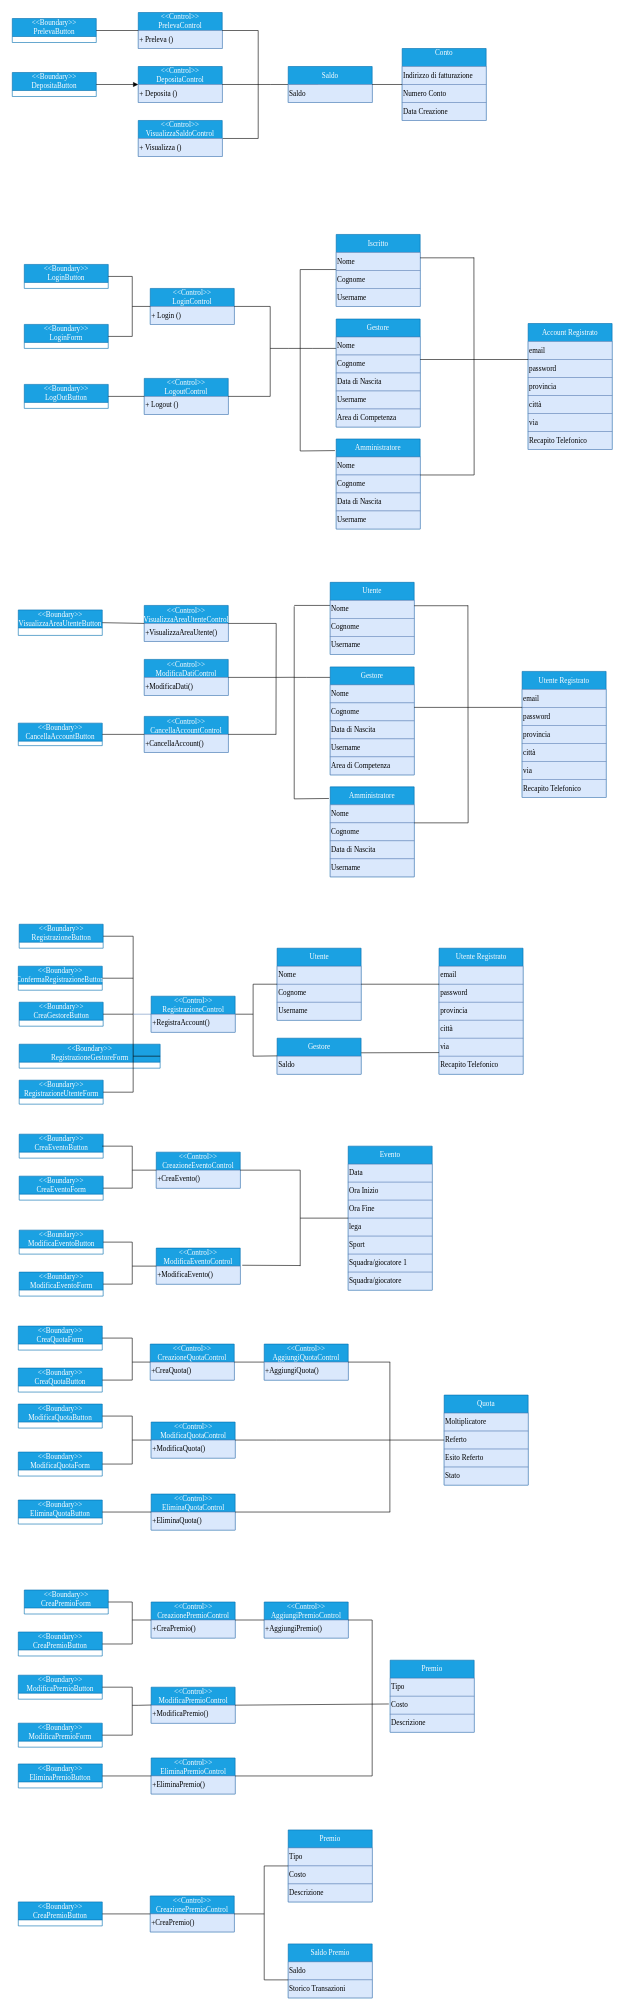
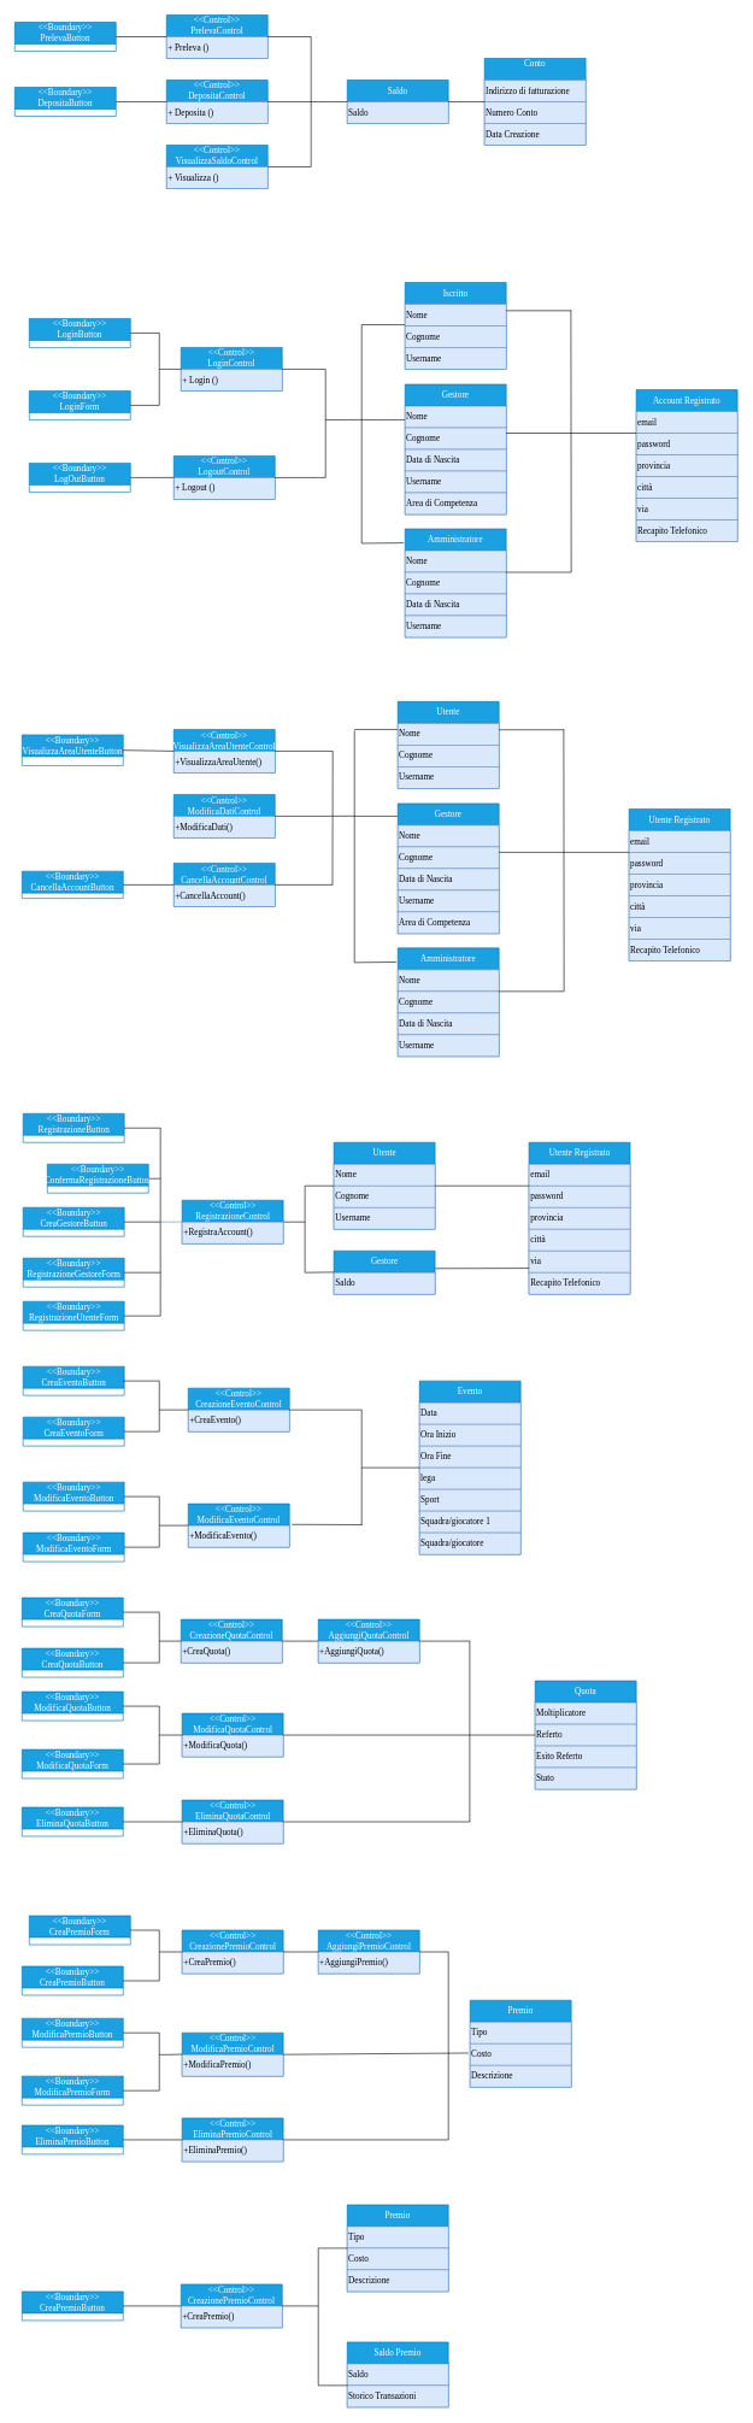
- <mxCell id="78" value="" style="endArrow=block;html=1;rounded=0;exitX=1;exitY=0.5;exitDx=0;exitDy=0;entryX=0;entryY=0.5;entryDx=0;entryDy=0;fontFamily=Century Gothic;" parent="1" source="23" target="6" edge="1"><mxGeometry width="50" height="50" relative="1" as="geometry"><mxPoint x="180" y="170" as="sourcePoint" /><mxPoint x="230" y="120" as="targetPoint" /></mxGeometry></mxCell>
+ <mxCell id="78" value="" style="endArrow=none;html=1;rounded=0;exitX=1;exitY=0.5;exitDx=0;exitDy=0;entryX=0;entryY=0.5;entryDx=0;entryDy=0;fontFamily=Century Gothic;" parent="1" source="23" target="6" edge="1"><mxGeometry width="50" height="50" relative="1" as="geometry"><mxPoint x="180" y="170" as="sourcePoint" /><mxPoint x="230" y="120" as="targetPoint" /></mxGeometry></mxCell>
- <mxCell id="56" value="&amp;lt;&amp;lt;Boundary&amp;gt;&amp;gt;&lt;div style=&quot;font-size: 12px;&quot;&gt;ConfermaRegistrazioneButton&lt;/div&gt;" style="swimlane;fontStyle=0;childLayout=stackLayout;horizontal=1;startSize=30;horizontalStack=0;resizeParent=1;resizeParentMax=0;resizeLast=0;collapsible=1;marginBottom=0;whiteSpace=wrap;html=1;fontSize=12;verticalAlign=middle;fillColor=#1ba1e2;strokeColor=#006EAF;fillStyle=auto;fontColor=#ffffff;fontFamily=Century Gothic;" parent="1" vertex="1"><mxGeometry x="30" y="1610" width="140" height="40" as="geometry" /></mxCell>
+ <mxCell id="56" value="&amp;lt;&amp;lt;Boundary&amp;gt;&amp;gt;&lt;div style=&quot;font-size: 12px;&quot;&gt;ConfermaRegistrazioneButton&lt;/div&gt;" style="swimlane;fontStyle=0;childLayout=stackLayout;horizontal=1;startSize=30;horizontalStack=0;resizeParent=1;resizeParentMax=0;resizeLast=0;collapsible=1;marginBottom=0;whiteSpace=wrap;html=1;fontSize=12;verticalAlign=middle;fillColor=#1ba1e2;strokeColor=#006EAF;fillStyle=auto;fontColor=#ffffff;fontFamily=Century Gothic;" parent="1" vertex="1"><mxGeometry x="65" y="1610" width="140" height="40" as="geometry" /></mxCell>
- <mxCell id="58" value="&amp;lt;&amp;lt;Boundary&amp;gt;&amp;gt;&lt;div style=&quot;font-size: 12px;&quot;&gt;RegistrazioneGestoreForm&lt;/div&gt;" style="swimlane;fontStyle=0;childLayout=stackLayout;horizontal=1;startSize=30;horizontalStack=0;resizeParent=1;resizeParentMax=0;resizeLast=0;collapsible=1;marginBottom=0;whiteSpace=wrap;html=1;fontSize=12;verticalAlign=middle;fillColor=#1ba1e2;strokeColor=#006EAF;fillStyle=auto;fontColor=#ffffff;fontFamily=Century Gothic;" parent="1" vertex="1"><mxGeometry x="31.5" y="1740" width="235" height="40" as="geometry" /></mxCell>
+ <mxCell id="58" value="&amp;lt;&amp;lt;Boundary&amp;gt;&amp;gt;&lt;div style=&quot;font-size: 12px;&quot;&gt;RegistrazioneGestoreForm&lt;/div&gt;" style="swimlane;fontStyle=0;childLayout=stackLayout;horizontal=1;startSize=30;horizontalStack=0;resizeParent=1;resizeParentMax=0;resizeLast=0;collapsible=1;marginBottom=0;whiteSpace=wrap;html=1;fontSize=12;verticalAlign=middle;fillColor=#1ba1e2;strokeColor=#006EAF;fillStyle=auto;fontColor=#ffffff;fontFamily=Century Gothic;" parent="1" vertex="1"><mxGeometry x="31.5" y="1740" width="140" height="40" as="geometry" /></mxCell>
